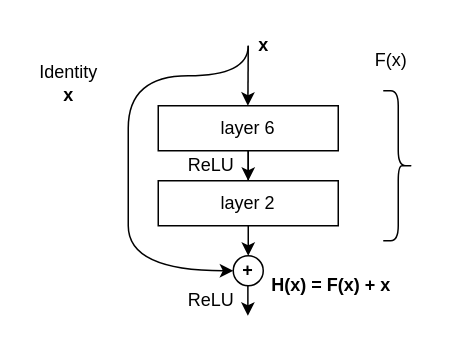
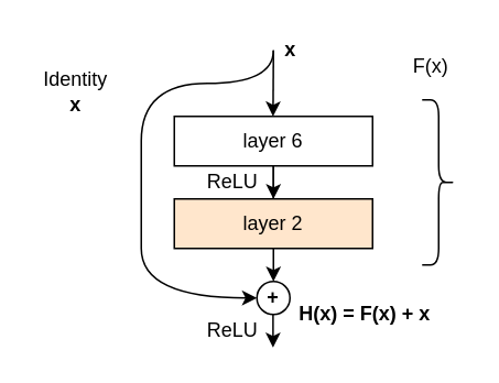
- <mxCell id="4" value="layer 2" style="rounded=0;whiteSpace=wrap;html=1;" vertex="1" parent="1"><mxGeometry x="105" y="120" width="120" height="30" as="geometry" /></mxCell>
+ <mxCell id="4" value="layer 2" style="rounded=0;whiteSpace=wrap;html=1;fillColor=#ffe6cc;" vertex="1" parent="1"><mxGeometry x="105" y="120" width="120" height="30" as="geometry" /></mxCell>
